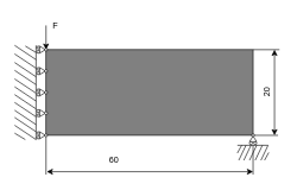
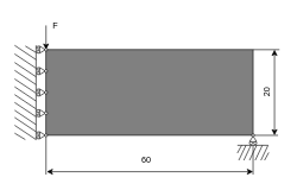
- <mxCell id="55" value="60" style="text;html=1;align=center;verticalAlign=middle;resizable=0;points=[];autosize=1;strokeColor=none;fillColor=none;" parent="1" vertex="1"><mxGeometry x="139" y="209" width="40" height="30" as="geometry" /></mxCell>
+ <mxCell id="55" value="60" style="text;html=1;align=center;verticalAlign=middle;resizable=0;points=[];autosize=1;strokeColor=none;fillColor=none;" parent="1" vertex="1"><mxGeometry x="184" y="209" width="40" height="30" as="geometry" /></mxCell>
